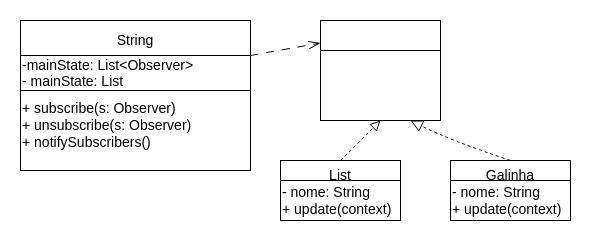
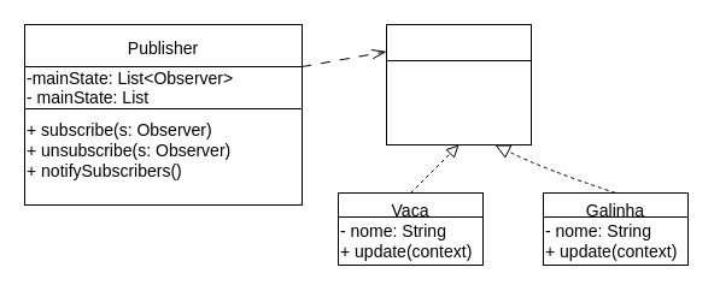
- <mxCell id="5" value="String" style="text;html=1;strokeColor=none;fillColor=default;align=center;verticalAlign=middle;whiteSpace=wrap;rounded=0;fontSize=14;" parent="1" vertex="1"><mxGeometry x="105" y="25" width="60" height="30" as="geometry" /></mxCell>
+ <mxCell id="5" value="Publisher" style="text;html=1;strokeColor=none;fillColor=default;align=center;verticalAlign=middle;whiteSpace=wrap;rounded=0;fontSize=14;" parent="1" vertex="1"><mxGeometry x="105" y="25" width="60" height="30" as="geometry" /></mxCell>
- <mxCell id="11" value="List" style="text;html=1;strokeColor=none;fillColor=none;align=center;verticalAlign=middle;whiteSpace=wrap;rounded=0;fontSize=14;" parent="1" vertex="1"><mxGeometry x="310" y="160" width="60" height="30" as="geometry" /></mxCell>
+ <mxCell id="11" value="Vaca" style="text;html=1;strokeColor=none;fillColor=none;align=center;verticalAlign=middle;whiteSpace=wrap;rounded=0;fontSize=14;" parent="1" vertex="1"><mxGeometry x="310" y="160" width="60" height="30" as="geometry" /></mxCell>
